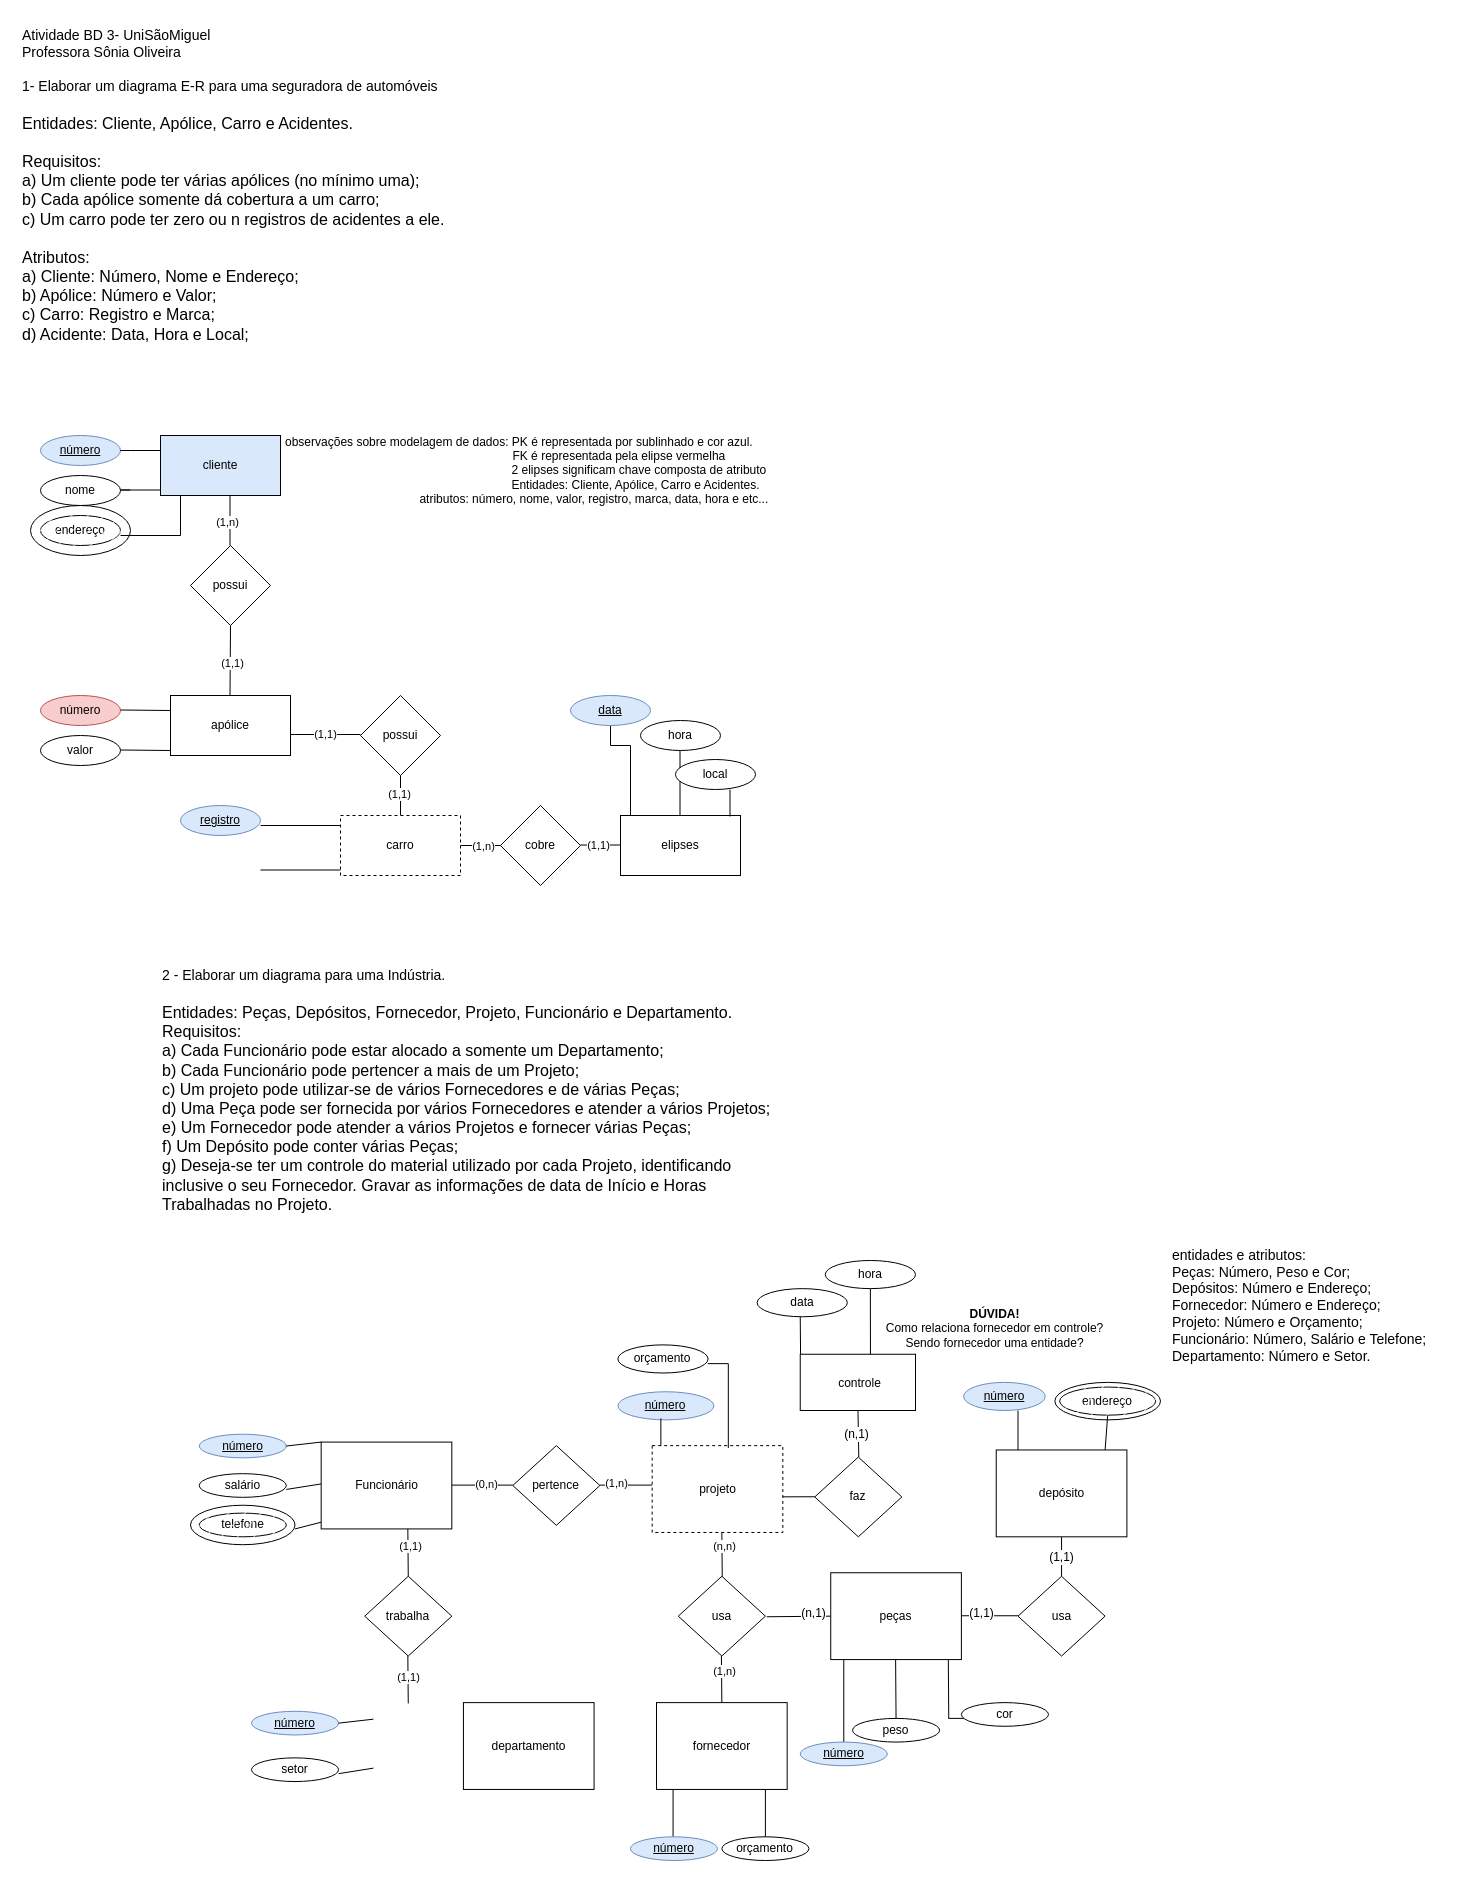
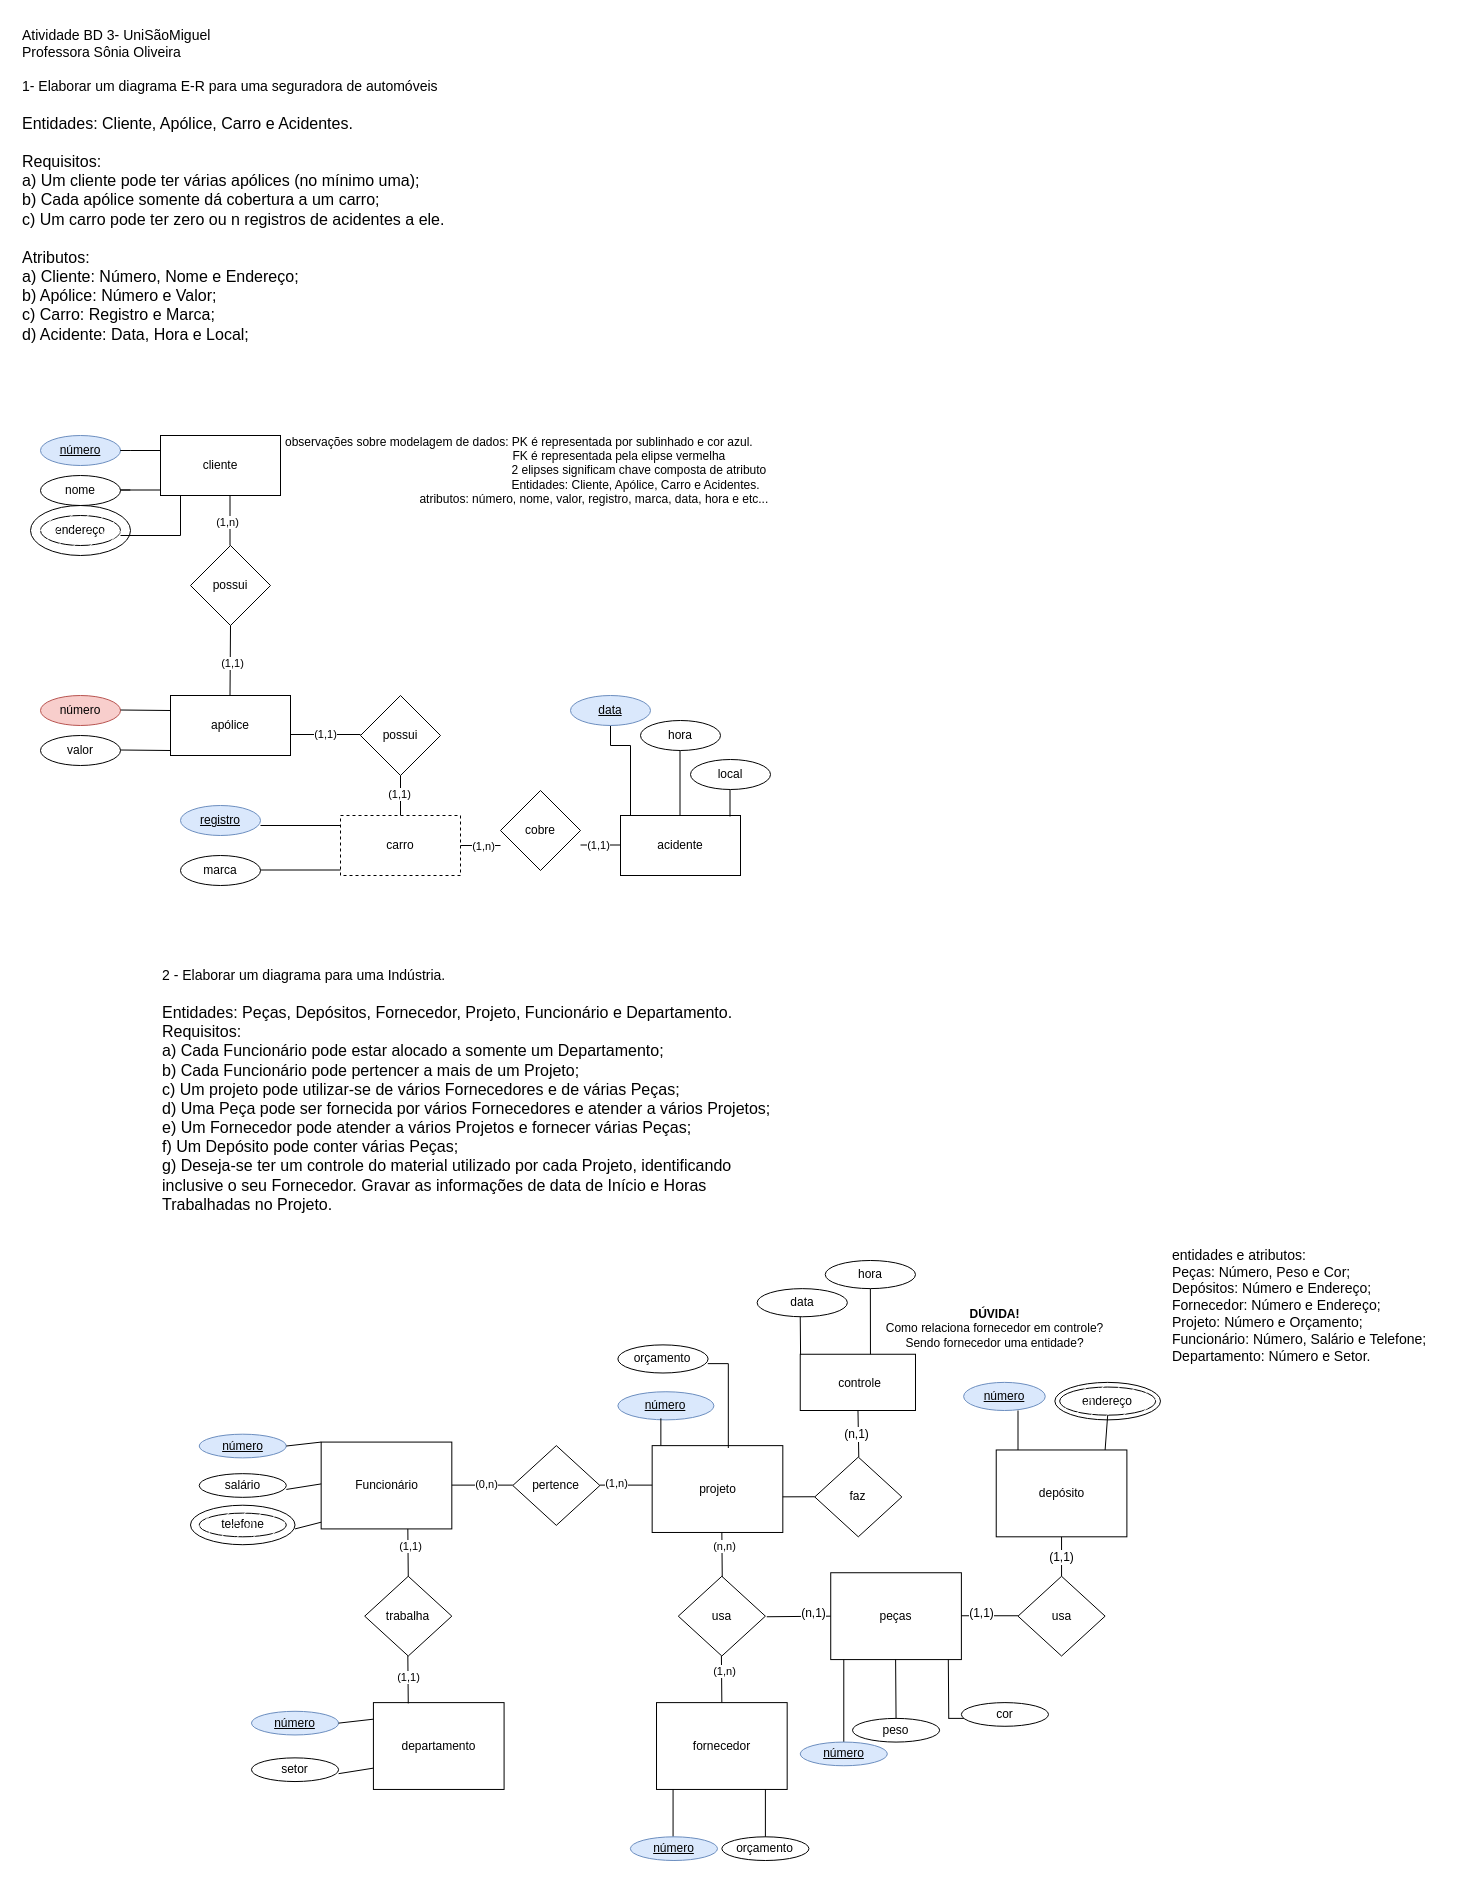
- <mxCell id="5" value="cliente&lt;br&gt;" style="rounded=0;whiteSpace=wrap;html=1;fillColor=#dae8fc;" vertex="1" parent="4"><mxGeometry x="130" y="10" width="120" height="60" as="geometry" /></mxCell>
+ <mxCell id="5" value="cliente&lt;br&gt;" style="rounded=0;whiteSpace=wrap;html=1;" vertex="1" parent="4"><mxGeometry x="130" y="10" width="120" height="60" as="geometry" /></mxCell>
- <mxCell id="46" value="local&lt;br&gt;" style="ellipse;whiteSpace=wrap;html=1;" vertex="1" parent="4"><mxGeometry x="645" y="334" width="80" height="30" as="geometry" /></mxCell>
+ <mxCell id="46" value="local&lt;br&gt;" style="ellipse;whiteSpace=wrap;html=1;" vertex="1" parent="4"><mxGeometry x="660" y="334" width="80" height="30" as="geometry" /></mxCell>
- <mxCell id="33" value="cobre" style="rhombus;whiteSpace=wrap;html=1;" vertex="1" parent="4"><mxGeometry x="470" y="380" width="80" height="80" as="geometry" /></mxCell>
+ <mxCell id="33" value="cobre" style="rhombus;whiteSpace=wrap;html=1;" vertex="1" parent="4"><mxGeometry x="470" y="365" width="80" height="80" as="geometry" /></mxCell>
- <mxCell id="36" value="elipses" style="rounded=0;whiteSpace=wrap;html=1;" vertex="1" parent="4"><mxGeometry x="590" y="390" width="120" height="60" as="geometry" /></mxCell>
+ <mxCell id="36" value="acidente" style="rounded=0;whiteSpace=wrap;html=1;" vertex="1" parent="4"><mxGeometry x="590" y="390" width="120" height="60" as="geometry" /></mxCell>
+ <mxCell id="31" value="marca" style="ellipse;whiteSpace=wrap;html=1;" vertex="1" parent="4"><mxGeometry x="150" y="430" width="80" height="30" as="geometry" /></mxCell>
- <mxCell id="80" value="projeto" style="rounded=0;whiteSpace=wrap;html=1;dashed=1;" vertex="1" parent="51"><mxGeometry x="461.66" y="185.132" width="130.659" height="86.842" as="geometry" /></mxCell>
+ <mxCell id="80" value="projeto" style="rounded=0;whiteSpace=wrap;html=1;" vertex="1" parent="51"><mxGeometry x="461.66" y="185.132" width="130.659" height="86.842" as="geometry" /></mxCell>
- <mxCell id="65" value="departamento" style="rounded=0;whiteSpace=wrap;html=1;" vertex="1" parent="51"><mxGeometry x="272.922" y="442.105" width="130.659" height="86.842" as="geometry" /></mxCell>
+ <mxCell id="65" value="departamento" style="rounded=0;whiteSpace=wrap;html=1;" vertex="1" parent="51"><mxGeometry x="182.922" y="442.105" width="130.659" height="86.842" as="geometry" /></mxCell>
